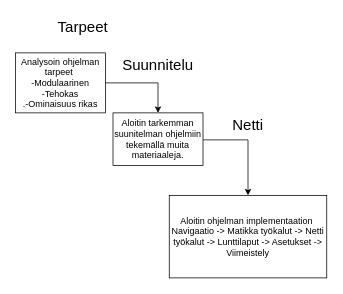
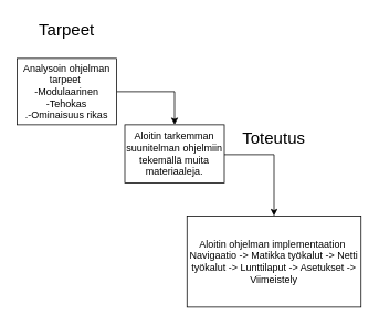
- <mxCell id="7" value="&lt;font style=&quot;font-size: 20px;&quot;&gt;Tarpeet&lt;/font&gt;" style="text;html=1;strokeColor=none;fillColor=none;align=center;verticalAlign=middle;whiteSpace=wrap;rounded=0;" vertex="1" parent="1"><mxGeometry x="60" y="20" width="100" height="30" as="geometry" /></mxCell>
+ <mxCell id="7" value="&lt;font style=&quot;font-size: 20px;&quot;&gt;Tarpeet&lt;/font&gt;" style="text;html=1;strokeColor=none;fillColor=none;align=center;verticalAlign=middle;whiteSpace=wrap;rounded=0;" vertex="1" parent="1"><mxGeometry x="30" y="20" width="100" height="30" as="geometry" /></mxCell>
- <mxCell id="8" value="&lt;font style=&quot;font-size: 20px;&quot;&gt;Suunnitelu&lt;/font&gt;" style="text;html=1;strokeColor=none;fillColor=none;align=center;verticalAlign=middle;whiteSpace=wrap;rounded=0;" vertex="1" parent="1"><mxGeometry x="160" y="70" width="100" height="30" as="geometry" /></mxCell>
- <mxCell id="9" value="&lt;span style=&quot;font-size: 20px;&quot;&gt;Netti&lt;/span&gt;" style="text;html=1;strokeColor=none;fillColor=none;align=center;verticalAlign=middle;whiteSpace=wrap;rounded=0;" vertex="1" parent="1"><mxGeometry x="280" y="150" width="100" height="30" as="geometry" /></mxCell>
+ <mxCell id="9" value="&lt;span style=&quot;font-size: 20px;&quot;&gt;Toteutus&lt;/span&gt;" style="text;html=1;strokeColor=none;fillColor=none;align=center;verticalAlign=middle;whiteSpace=wrap;rounded=0;" vertex="1" parent="1"><mxGeometry x="280" y="150" width="100" height="30" as="geometry" /></mxCell>
